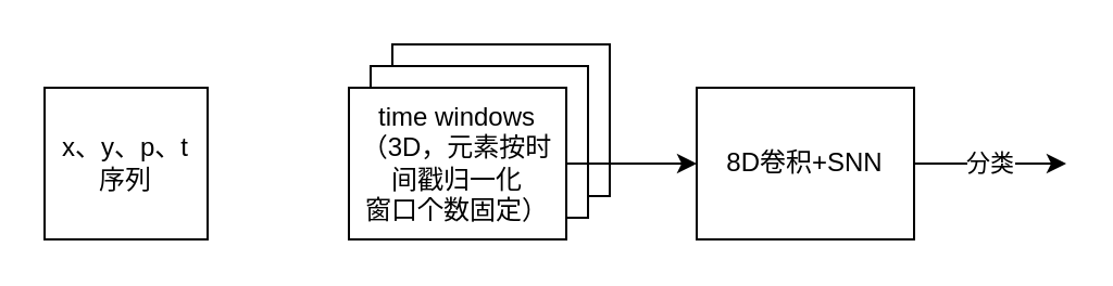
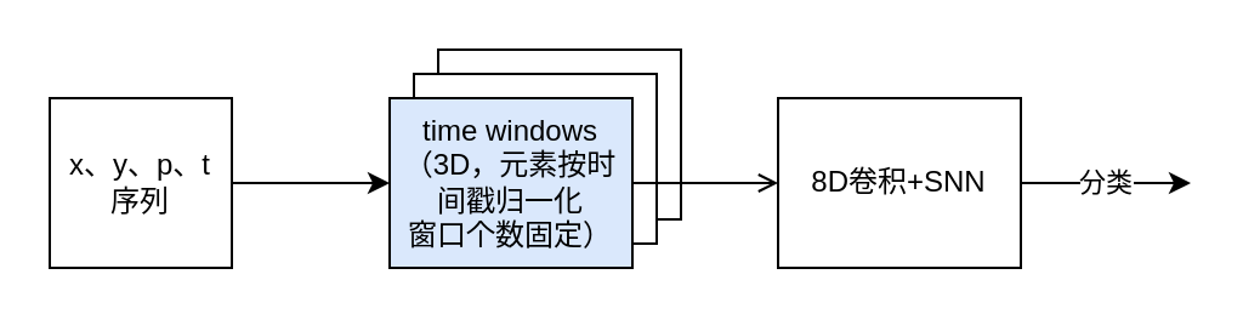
+ <mxCell id="4" value="" style="edgeStyle=orthogonalEdgeStyle;rounded=0;orthogonalLoop=1;jettySize=auto;html=1;" edge="1" parent="1" source="5" target="6"><mxGeometry relative="1" as="geometry" /></mxCell>
- <mxCell id="6" value="time windows&lt;div&gt;（3D，元素按时间戳归一化&lt;br&gt;&lt;div&gt;窗口个数固定）&lt;/div&gt;&lt;/div&gt;" style="rounded=0;whiteSpace=wrap;html=1;" vertex="1" parent="1"><mxGeometry x="160" y="40" width="100" height="70" as="geometry" /></mxCell>
+ <mxCell id="6" value="time windows&lt;div&gt;（3D，元素按时间戳归一化&lt;br&gt;&lt;div&gt;窗口个数固定）&lt;/div&gt;&lt;/div&gt;" style="rounded=0;whiteSpace=wrap;html=1;fillColor=#dae8fc;" vertex="1" parent="1"><mxGeometry x="160" y="40" width="100" height="70" as="geometry" /></mxCell>
- <mxCell id="9" value="" style="endArrow=classic;html=1;rounded=0;exitX=1;exitY=0.5;exitDx=0;exitDy=0;entryX=0;entryY=0.5;entryDx=0;entryDy=0;" edge="1" parent="1" source="6" target="8"><mxGeometry width="50" height="50" relative="1" as="geometry"><mxPoint x="320" y="80" as="sourcePoint" /><mxPoint x="370" y="30" as="targetPoint" /></mxGeometry></mxCell>
+ <mxCell id="9" value="" style="endArrow=open;html=1;rounded=0;exitX=1;exitY=0.5;exitDx=0;exitDy=0;entryX=0;entryY=0.5;entryDx=0;entryDy=0;" edge="1" parent="1" source="6" target="8"><mxGeometry width="50" height="50" relative="1" as="geometry"><mxPoint x="320" y="80" as="sourcePoint" /><mxPoint x="370" y="30" as="targetPoint" /></mxGeometry></mxCell>
